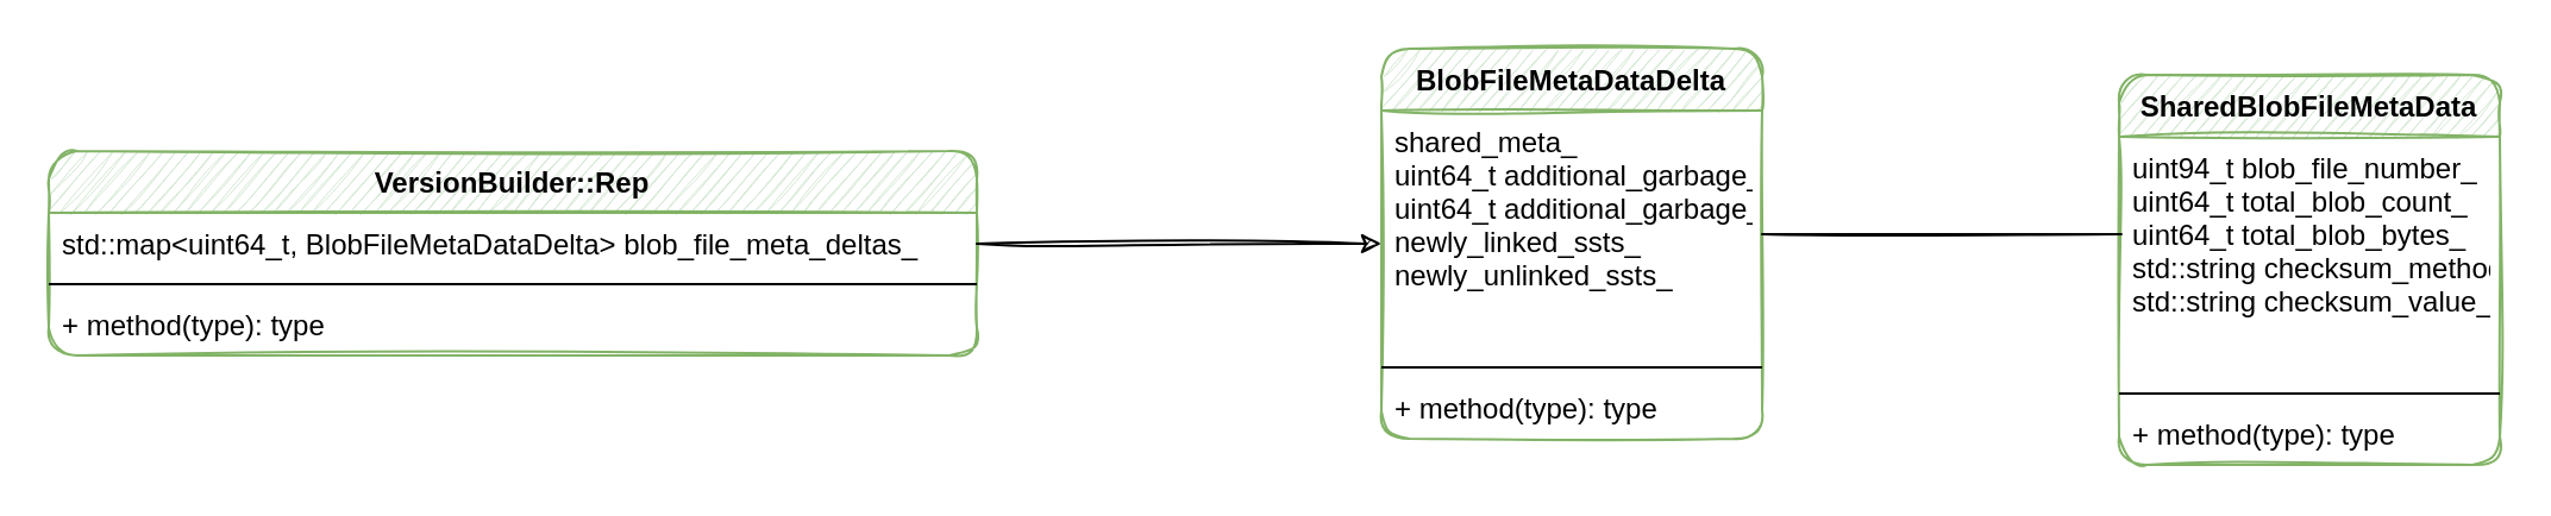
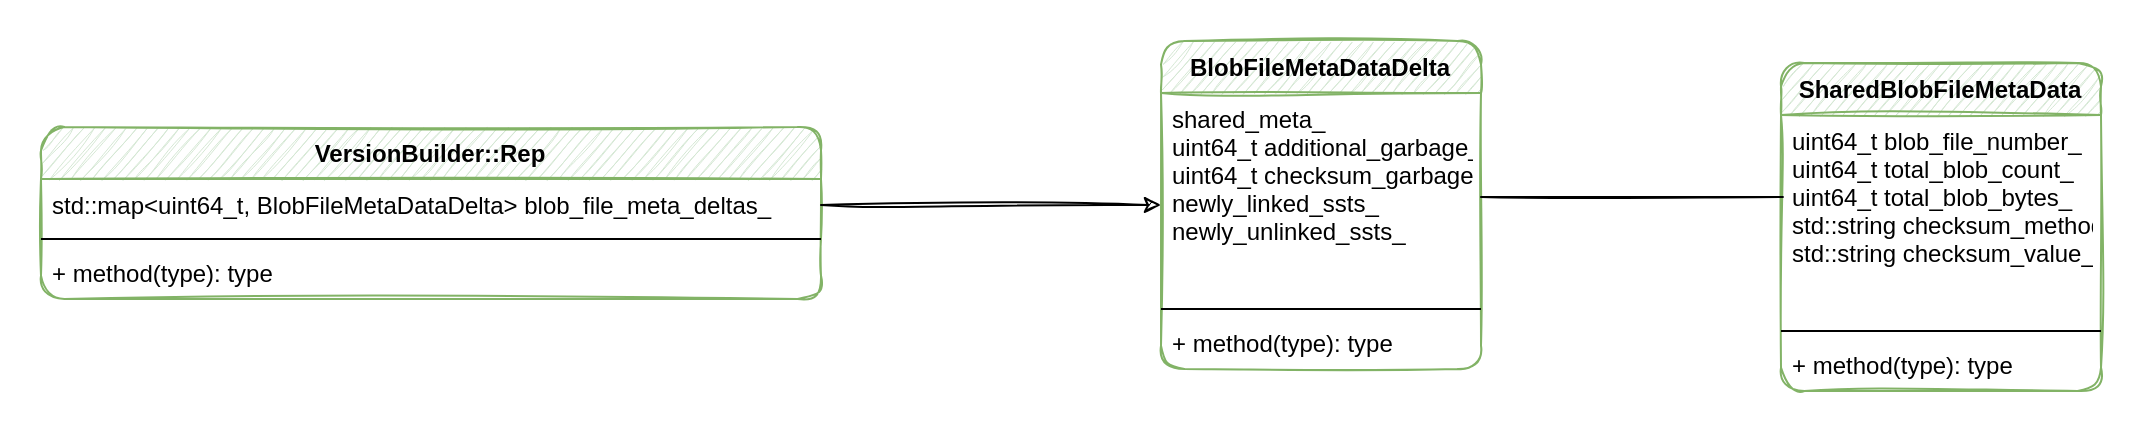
- <mxCell id="7" value="shared_meta_&#10;uint64_t additional_garbage_count_&#10;uint64_t additional_garbage_bytes_&#10;newly_linked_ssts_&#10;newly_unlinked_ssts_" style="text;strokeColor=none;fillColor=none;align=left;verticalAlign=top;spacingLeft=4;spacingRight=4;overflow=hidden;rotatable=0;points=[[0,0.5],[1,0.5]];portConstraint=eastwest;" vertex="1" parent="6"><mxGeometry y="26" width="160" height="104" as="geometry" /></mxCell>
+ <mxCell id="7" value="shared_meta_&#10;uint64_t additional_garbage_count_&#10;uint64_t checksum_garbage_bytes_&#10;newly_linked_ssts_&#10;newly_unlinked_ssts_" style="text;strokeColor=none;fillColor=none;align=left;verticalAlign=top;spacingLeft=4;spacingRight=4;overflow=hidden;rotatable=0;points=[[0,0.5],[1,0.5]];portConstraint=eastwest;" vertex="1" parent="6"><mxGeometry y="26" width="160" height="104" as="geometry" /></mxCell>
- <mxCell id="3" value="uint94_t blob_file_number_&#10;uint64_t total_blob_count_&#10;uint64_t total_blob_bytes_&#10;std::string checksum_method_&#10;std::string checksum_value_" style="text;strokeColor=none;fillColor=none;align=left;verticalAlign=top;spacingLeft=4;spacingRight=4;overflow=hidden;rotatable=0;points=[[0,0.5],[1,0.5]];portConstraint=eastwest;" vertex="1" parent="2"><mxGeometry y="26" width="160" height="104" as="geometry" /></mxCell>
+ <mxCell id="3" value="uint64_t blob_file_number_&#10;uint64_t total_blob_count_&#10;uint64_t total_blob_bytes_&#10;std::string checksum_method_&#10;std::string checksum_value_" style="text;strokeColor=none;fillColor=none;align=left;verticalAlign=top;spacingLeft=4;spacingRight=4;overflow=hidden;rotatable=0;points=[[0,0.5],[1,0.5]];portConstraint=eastwest;" vertex="1" parent="2"><mxGeometry y="26" width="160" height="104" as="geometry" /></mxCell>
